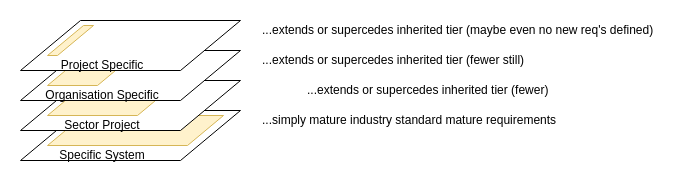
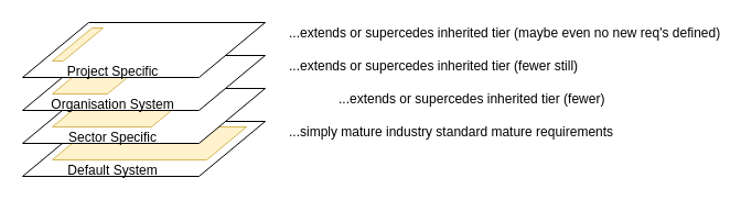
- <mxCell id="11" value="Organisation Specific" style="text;html=1;strokeColor=none;fillColor=none;align=center;verticalAlign=middle;whiteSpace=wrap;rounded=0;" vertex="1" parent="1"><mxGeometry x="44" y="90" width="116" height="10" as="geometry" /></mxCell>
+ <mxCell id="11" value="Organisation System" style="text;html=1;strokeColor=none;fillColor=none;align=center;verticalAlign=middle;whiteSpace=wrap;rounded=0;" vertex="1" parent="1"><mxGeometry x="44" y="90" width="116" height="10" as="geometry" /></mxCell>
- <mxCell id="8" value="Sector Project" style="text;html=1;strokeColor=none;fillColor=none;align=center;verticalAlign=middle;whiteSpace=wrap;rounded=0;" vertex="1" parent="1"><mxGeometry x="44" y="120" width="116" height="10" as="geometry" /></mxCell>
+ <mxCell id="8" value="Sector Specific" style="text;html=1;strokeColor=none;fillColor=none;align=center;verticalAlign=middle;whiteSpace=wrap;rounded=0;" vertex="1" parent="1"><mxGeometry x="44" y="120" width="116" height="10" as="geometry" /></mxCell>
- <mxCell id="5" value="Specific System" style="text;html=1;strokeColor=none;fillColor=none;align=center;verticalAlign=middle;whiteSpace=wrap;rounded=0;" vertex="1" parent="1"><mxGeometry x="44" y="150" width="116" height="10" as="geometry" /></mxCell>
+ <mxCell id="5" value="Default System" style="text;html=1;strokeColor=none;fillColor=none;align=center;verticalAlign=middle;whiteSpace=wrap;rounded=0;" vertex="1" parent="1"><mxGeometry x="44" y="150" width="116" height="10" as="geometry" /></mxCell>
